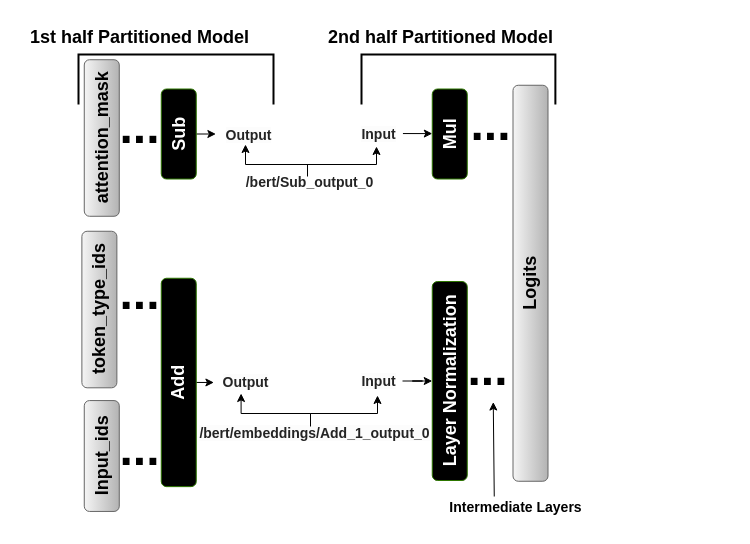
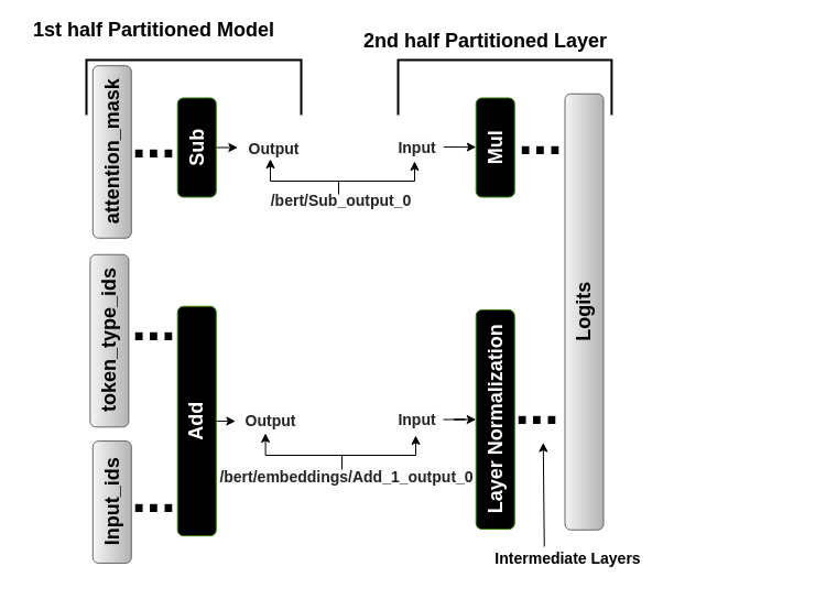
- <mxCell id="21" value="&lt;font style=&quot;font-size: 18px;&quot;&gt;1st half Partitioned Model&lt;/font&gt;" style="text;html=1;align=center;verticalAlign=middle;resizable=0;points=[];autosize=1;strokeColor=none;fillColor=none;fontSize=14;fontStyle=1" vertex="1" parent="1"><mxGeometry x="20.5" y="20" width="237" height="34" as="geometry" /></mxCell>
+ <mxCell id="21" value="&lt;font style=&quot;font-size: 18px;&quot;&gt;1st half Partitioned Model&lt;/font&gt;" style="text;html=1;align=center;verticalAlign=middle;resizable=0;points=[];autosize=1;strokeColor=none;fillColor=none;fontSize=14;fontStyle=1" vertex="1" parent="1"><mxGeometry x="20.5" y="10" width="237" height="34" as="geometry" /></mxCell>
- <mxCell id="22" value="&lt;font style=&quot;font-size: 18px;&quot;&gt;2nd half Partitioned Model&lt;/font&gt;" style="text;html=1;align=center;verticalAlign=middle;resizable=0;points=[];autosize=1;strokeColor=none;fillColor=none;fontSize=14;fontStyle=1" vertex="1" parent="1"><mxGeometry x="318.5" y="20" width="243" height="34" as="geometry" /></mxCell>
+ <mxCell id="22" value="&lt;font style=&quot;font-size: 18px;&quot;&gt;2nd half Partitioned Layer&lt;/font&gt;" style="text;html=1;align=center;verticalAlign=middle;resizable=0;points=[];autosize=1;strokeColor=none;fillColor=none;fontSize=14;fontStyle=1" vertex="1" parent="1"><mxGeometry x="318.5" y="20" width="243" height="34" as="geometry" /></mxCell>
